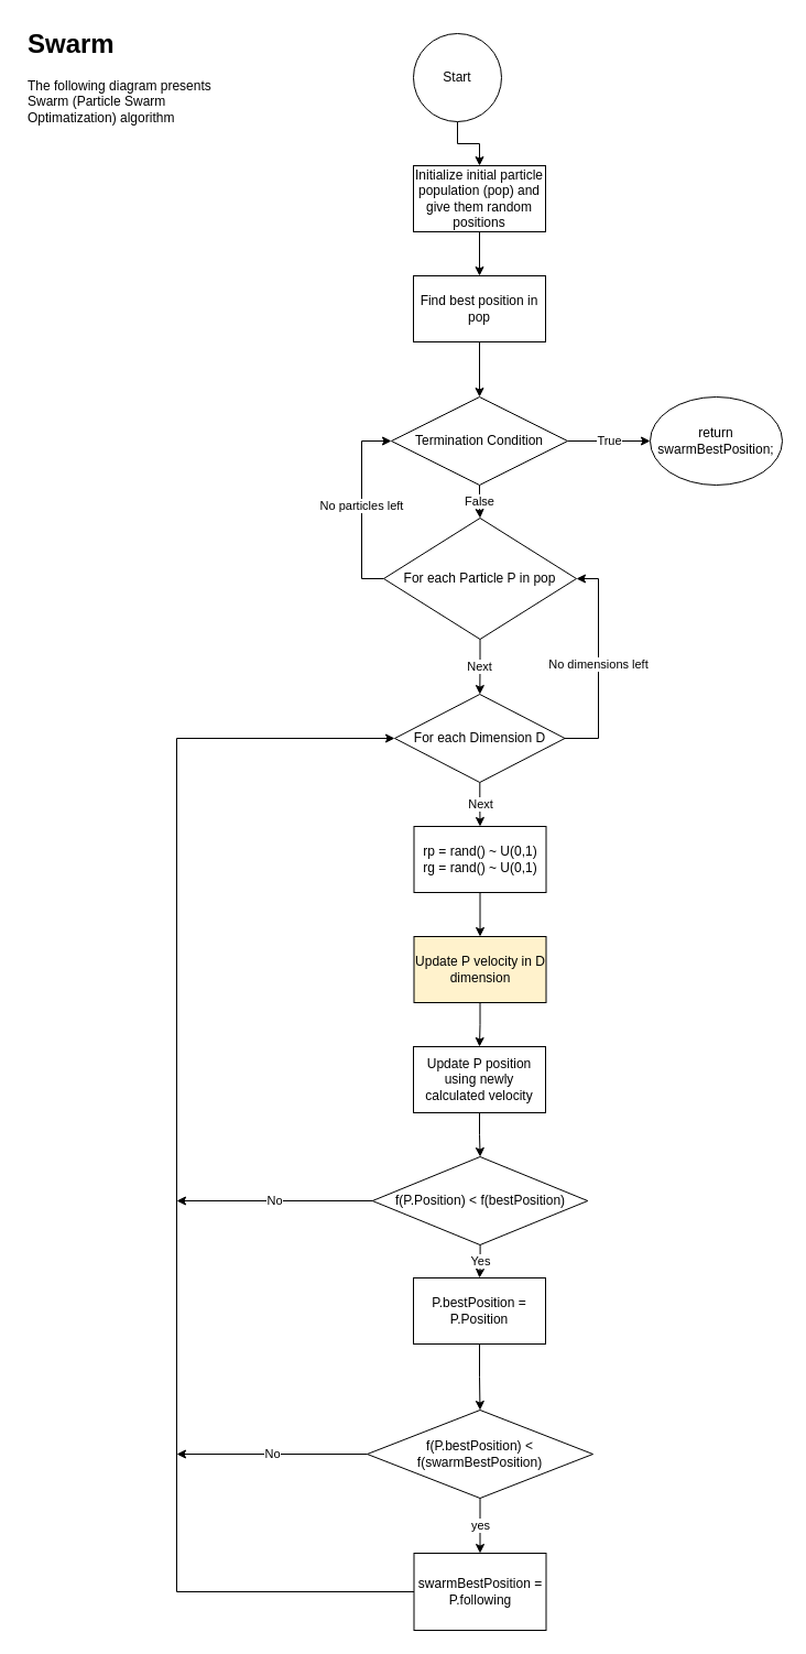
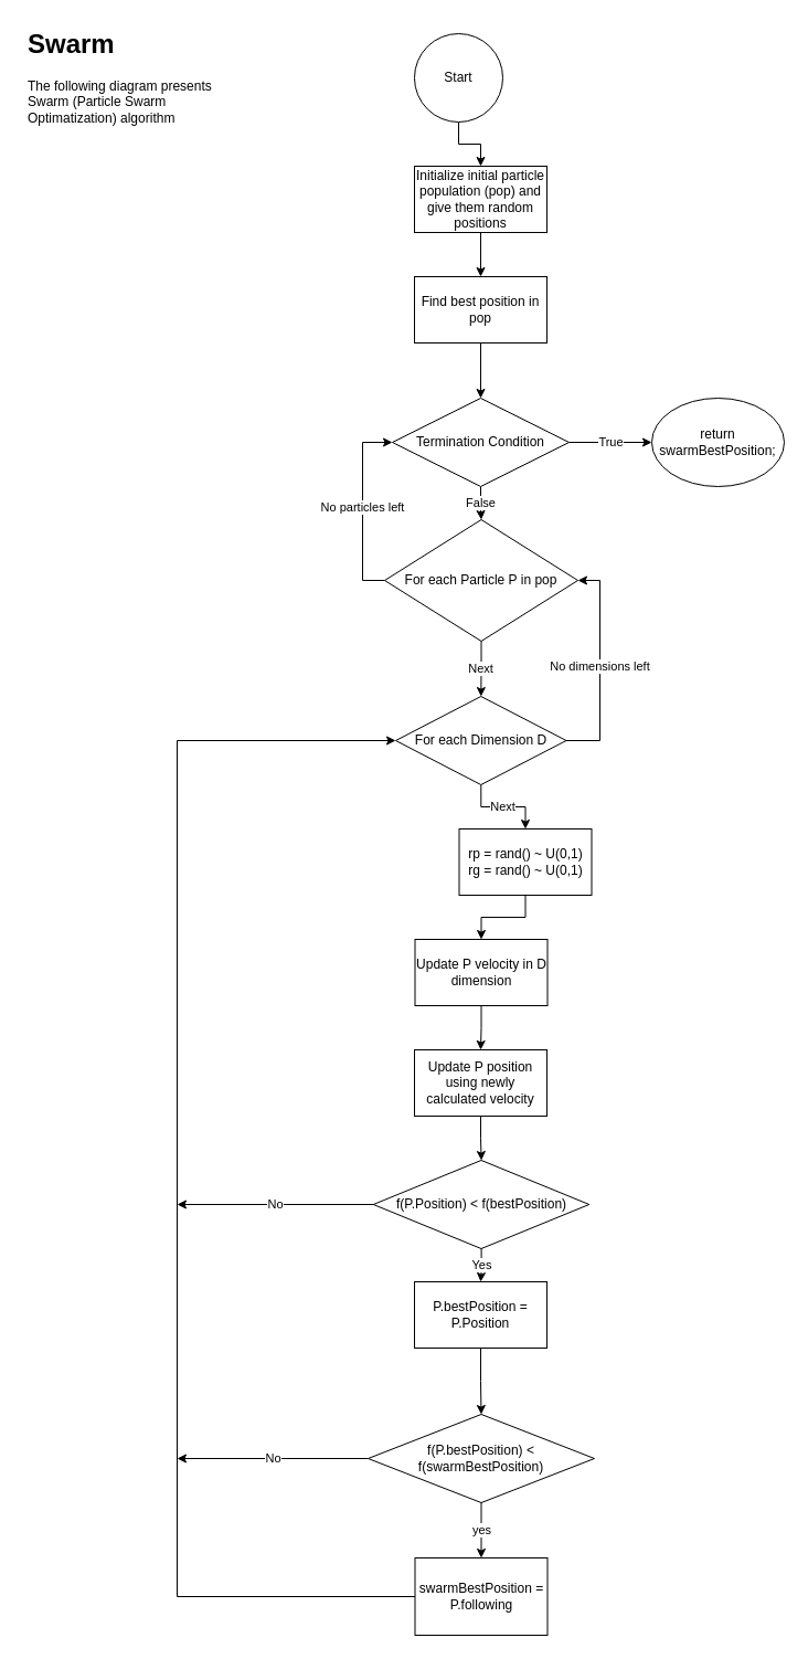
- <mxCell id="19" value="&lt;div&gt;rp = rand() ~ U(0,1)&lt;/div&gt;&lt;div&gt;rg = rand() ~ U(0,1)&lt;br&gt;&lt;/div&gt;" style="rounded=0;whiteSpace=wrap;html=1;" vertex="1" parent="1"><mxGeometry x="375.5" y="750" width="120" height="60" as="geometry" /></mxCell>
+ <mxCell id="19" value="&lt;div&gt;rp = rand() ~ U(0,1)&lt;/div&gt;&lt;div&gt;rg = rand() ~ U(0,1)&lt;br&gt;&lt;/div&gt;" style="rounded=0;whiteSpace=wrap;html=1;" vertex="1" parent="1"><mxGeometry x="415.5" y="750" width="120" height="60" as="geometry" /></mxCell>
- <mxCell id="21" value="Update P velocity in D dimension" style="rounded=0;whiteSpace=wrap;html=1;fillColor=#fff2cc;" vertex="1" parent="1"><mxGeometry x="375.5" y="850" width="120" height="60" as="geometry" /></mxCell>
+ <mxCell id="21" value="Update P velocity in D dimension" style="rounded=0;whiteSpace=wrap;html=1;" vertex="1" parent="1"><mxGeometry x="375.5" y="850" width="120" height="60" as="geometry" /></mxCell>
